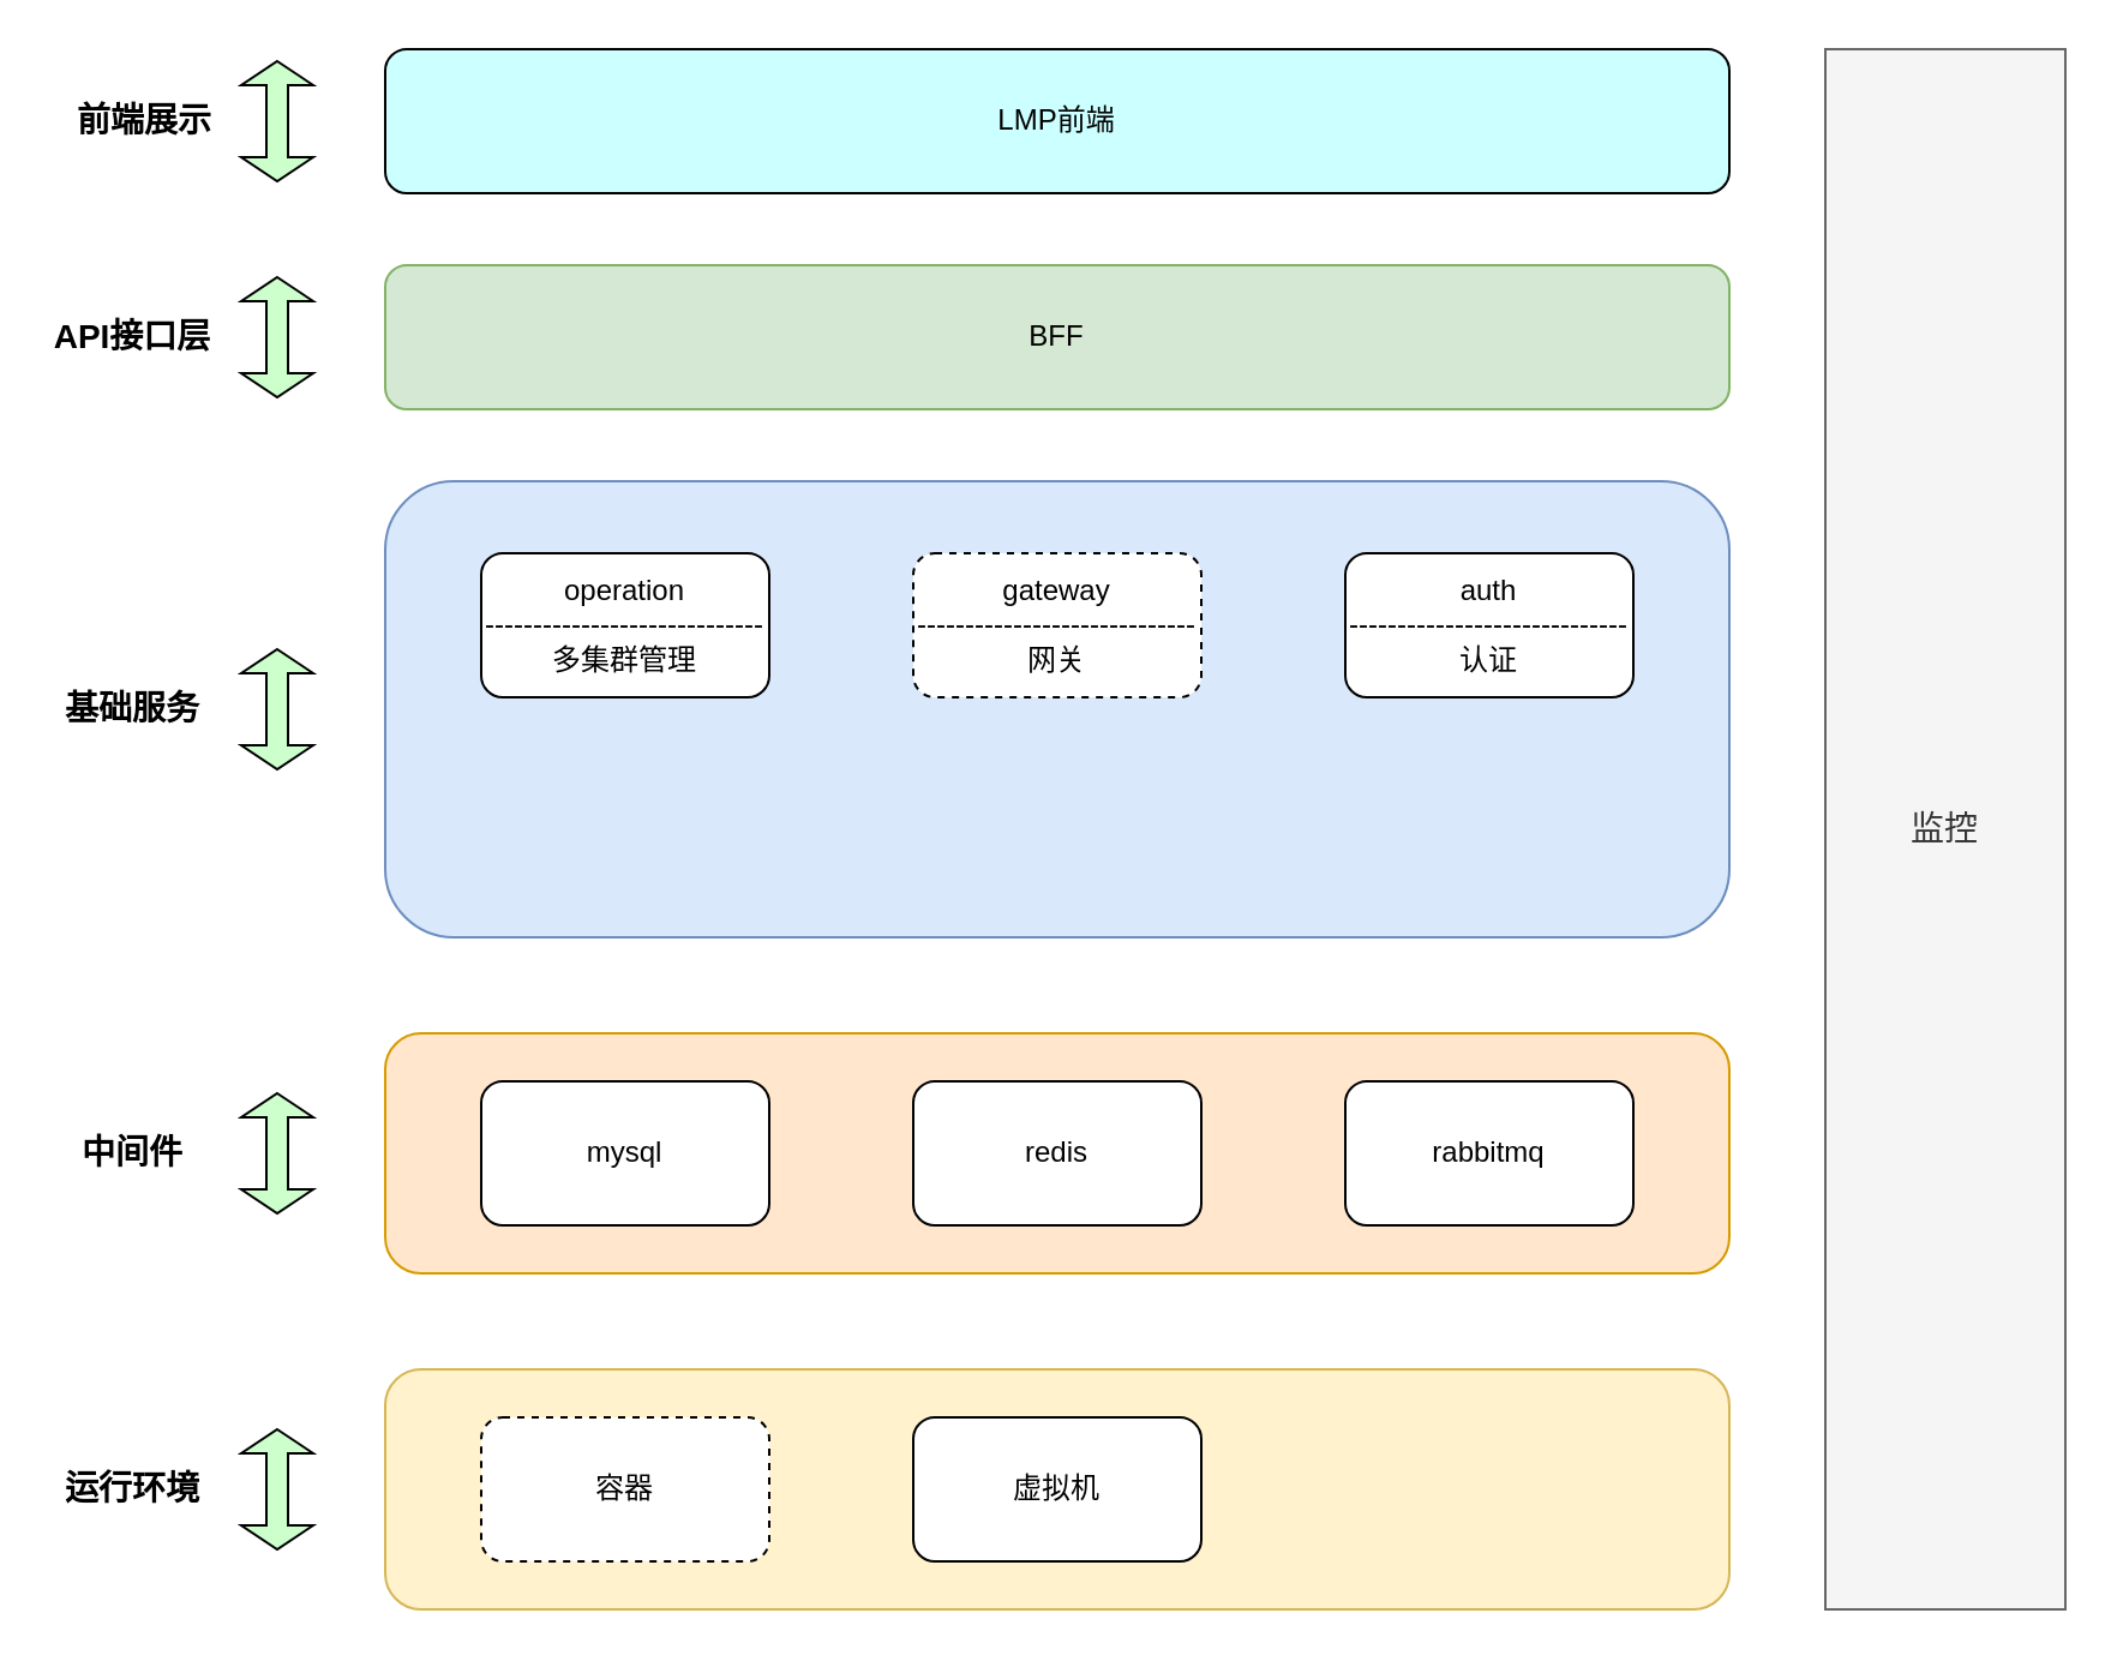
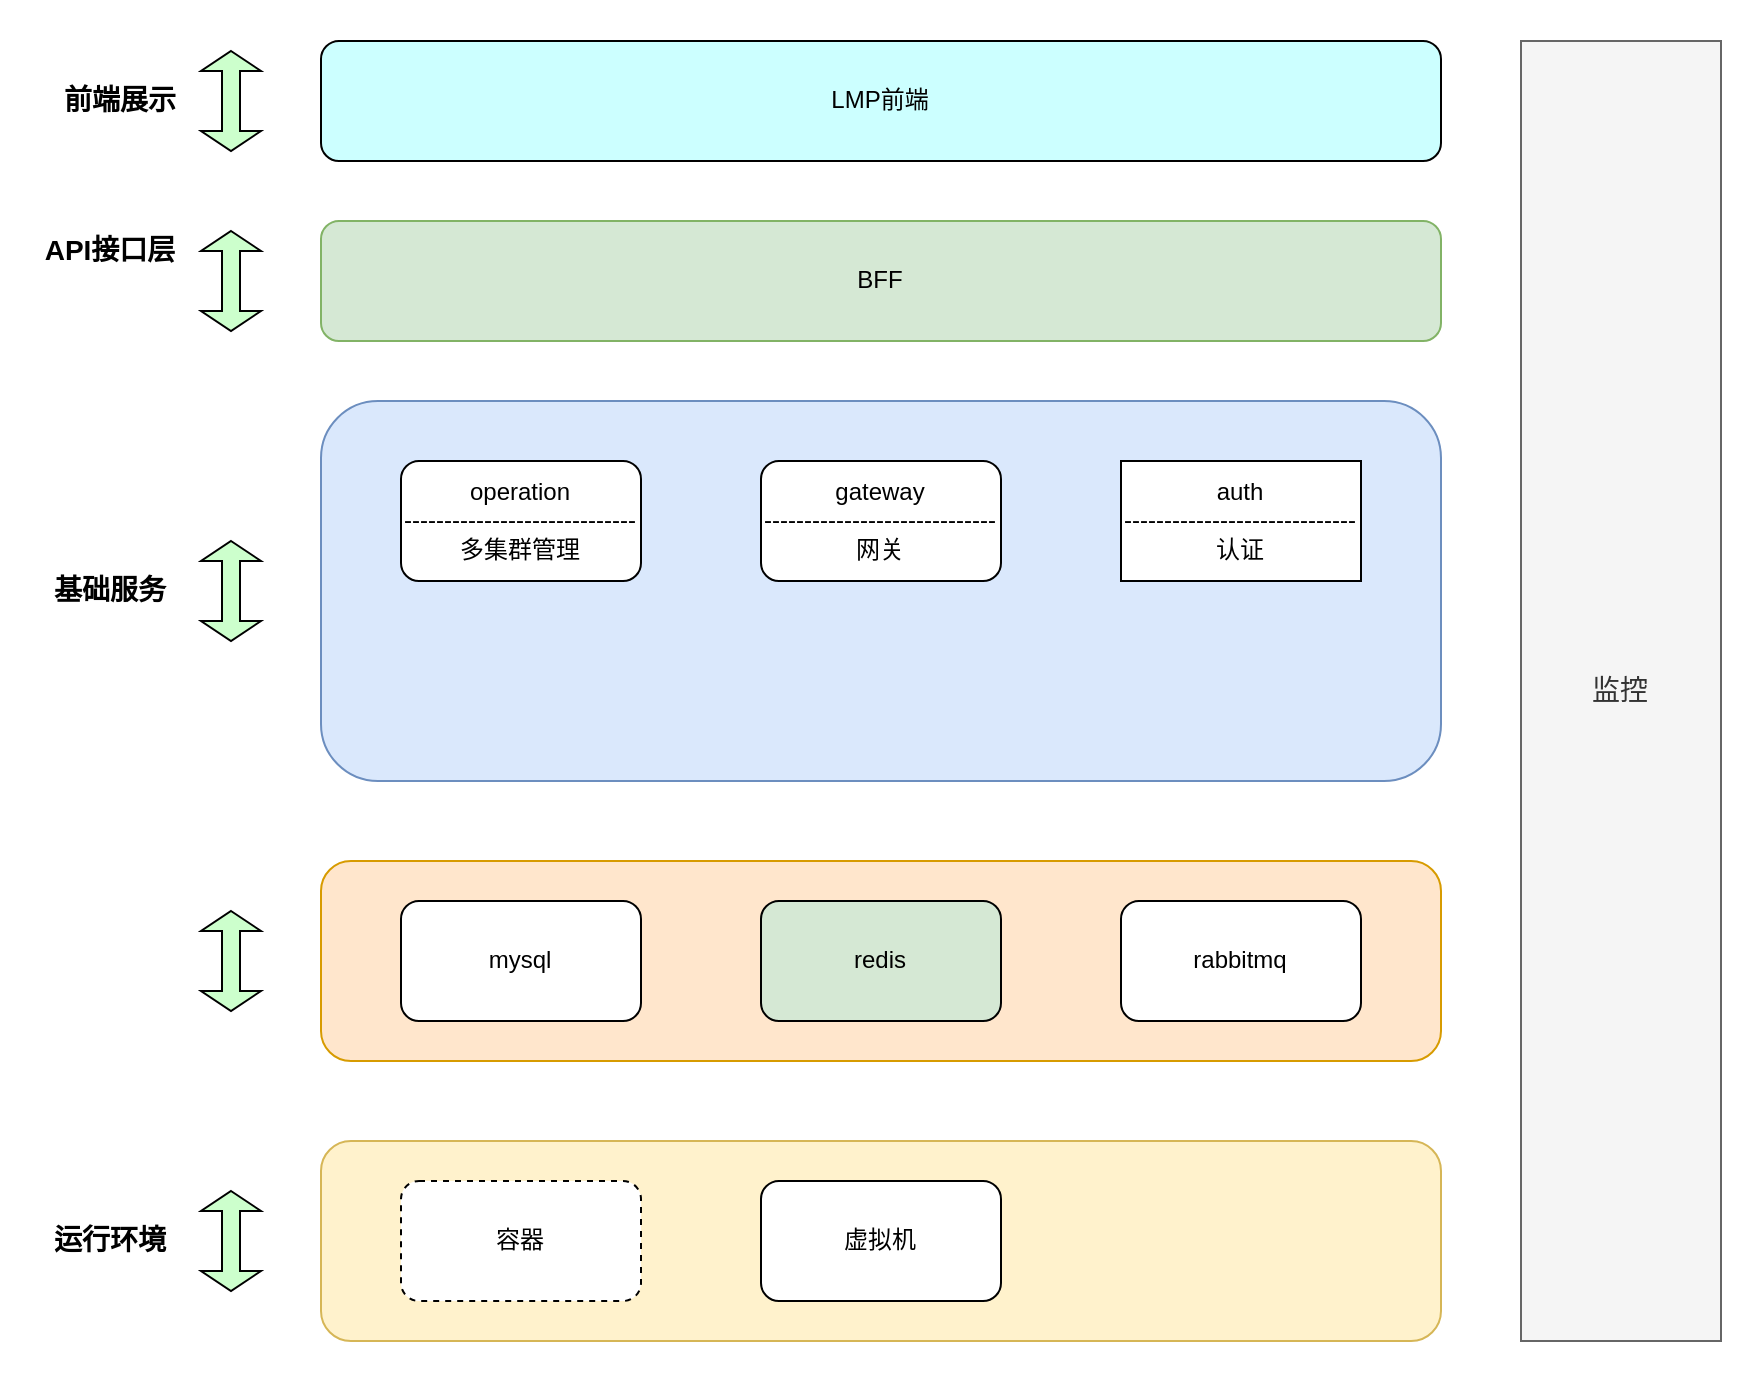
- <mxCell id="11" value="API接口层" style="text;html=1;strokeColor=none;fillColor=none;align=center;verticalAlign=middle;whiteSpace=wrap;rounded=0;fontSize=14;fontStyle=1" vertex="1" parent="1"><mxGeometry x="20" y="130" width="70" height="20" as="geometry" /></mxCell>
+ <mxCell id="11" value="API接口层" style="text;html=1;strokeColor=none;fillColor=none;align=center;verticalAlign=middle;whiteSpace=wrap;rounded=0;fontSize=14;fontStyle=1" vertex="1" parent="1"><mxGeometry x="20" y="115" width="70" height="20" as="geometry" /></mxCell>
- <mxCell id="6" value="gateway&lt;br&gt;-----------------------------&lt;br&gt;网关" style="rounded=1;whiteSpace=wrap;html=1;verticalAlign=middle;dashed=1;" vertex="1" parent="1"><mxGeometry x="380" y="230" width="120" height="60" as="geometry" /></mxCell>
+ <mxCell id="6" value="gateway&lt;br&gt;-----------------------------&lt;br&gt;网关" style="rounded=1;whiteSpace=wrap;html=1;verticalAlign=middle;" vertex="1" parent="1"><mxGeometry x="380" y="230" width="120" height="60" as="geometry" /></mxCell>
- <mxCell id="5" value="auth&lt;br&gt;-----------------------------&lt;br&gt;认证" style="rounded=1;whiteSpace=wrap;html=1;verticalAlign=middle;" vertex="1" parent="1"><mxGeometry x="560" y="230" width="120" height="60" as="geometry" /></mxCell>
+ <mxCell id="5" value="auth&lt;br&gt;-----------------------------&lt;br&gt;认证" style="whiteSpace=wrap;html=1;verticalAlign=middle;rounded=0;" vertex="1" parent="1"><mxGeometry x="560" y="230" width="120" height="60" as="geometry" /></mxCell>
- <mxCell id="18" value="中间件" style="text;html=1;strokeColor=none;fillColor=none;align=center;verticalAlign=middle;whiteSpace=wrap;rounded=0;fontSize=14;fontStyle=1" vertex="1" parent="1"><mxGeometry x="20" y="470" width="70" height="20" as="geometry" /></mxCell>
- <mxCell id="16" value="redis" style="rounded=1;whiteSpace=wrap;html=1;verticalAlign=middle;" vertex="1" parent="1"><mxGeometry x="380" y="450" width="120" height="60" as="geometry" /></mxCell>
+ <mxCell id="16" value="redis" style="rounded=1;whiteSpace=wrap;html=1;verticalAlign=middle;fillColor=#d5e8d4;" vertex="1" parent="1"><mxGeometry x="380" y="450" width="120" height="60" as="geometry" /></mxCell>
